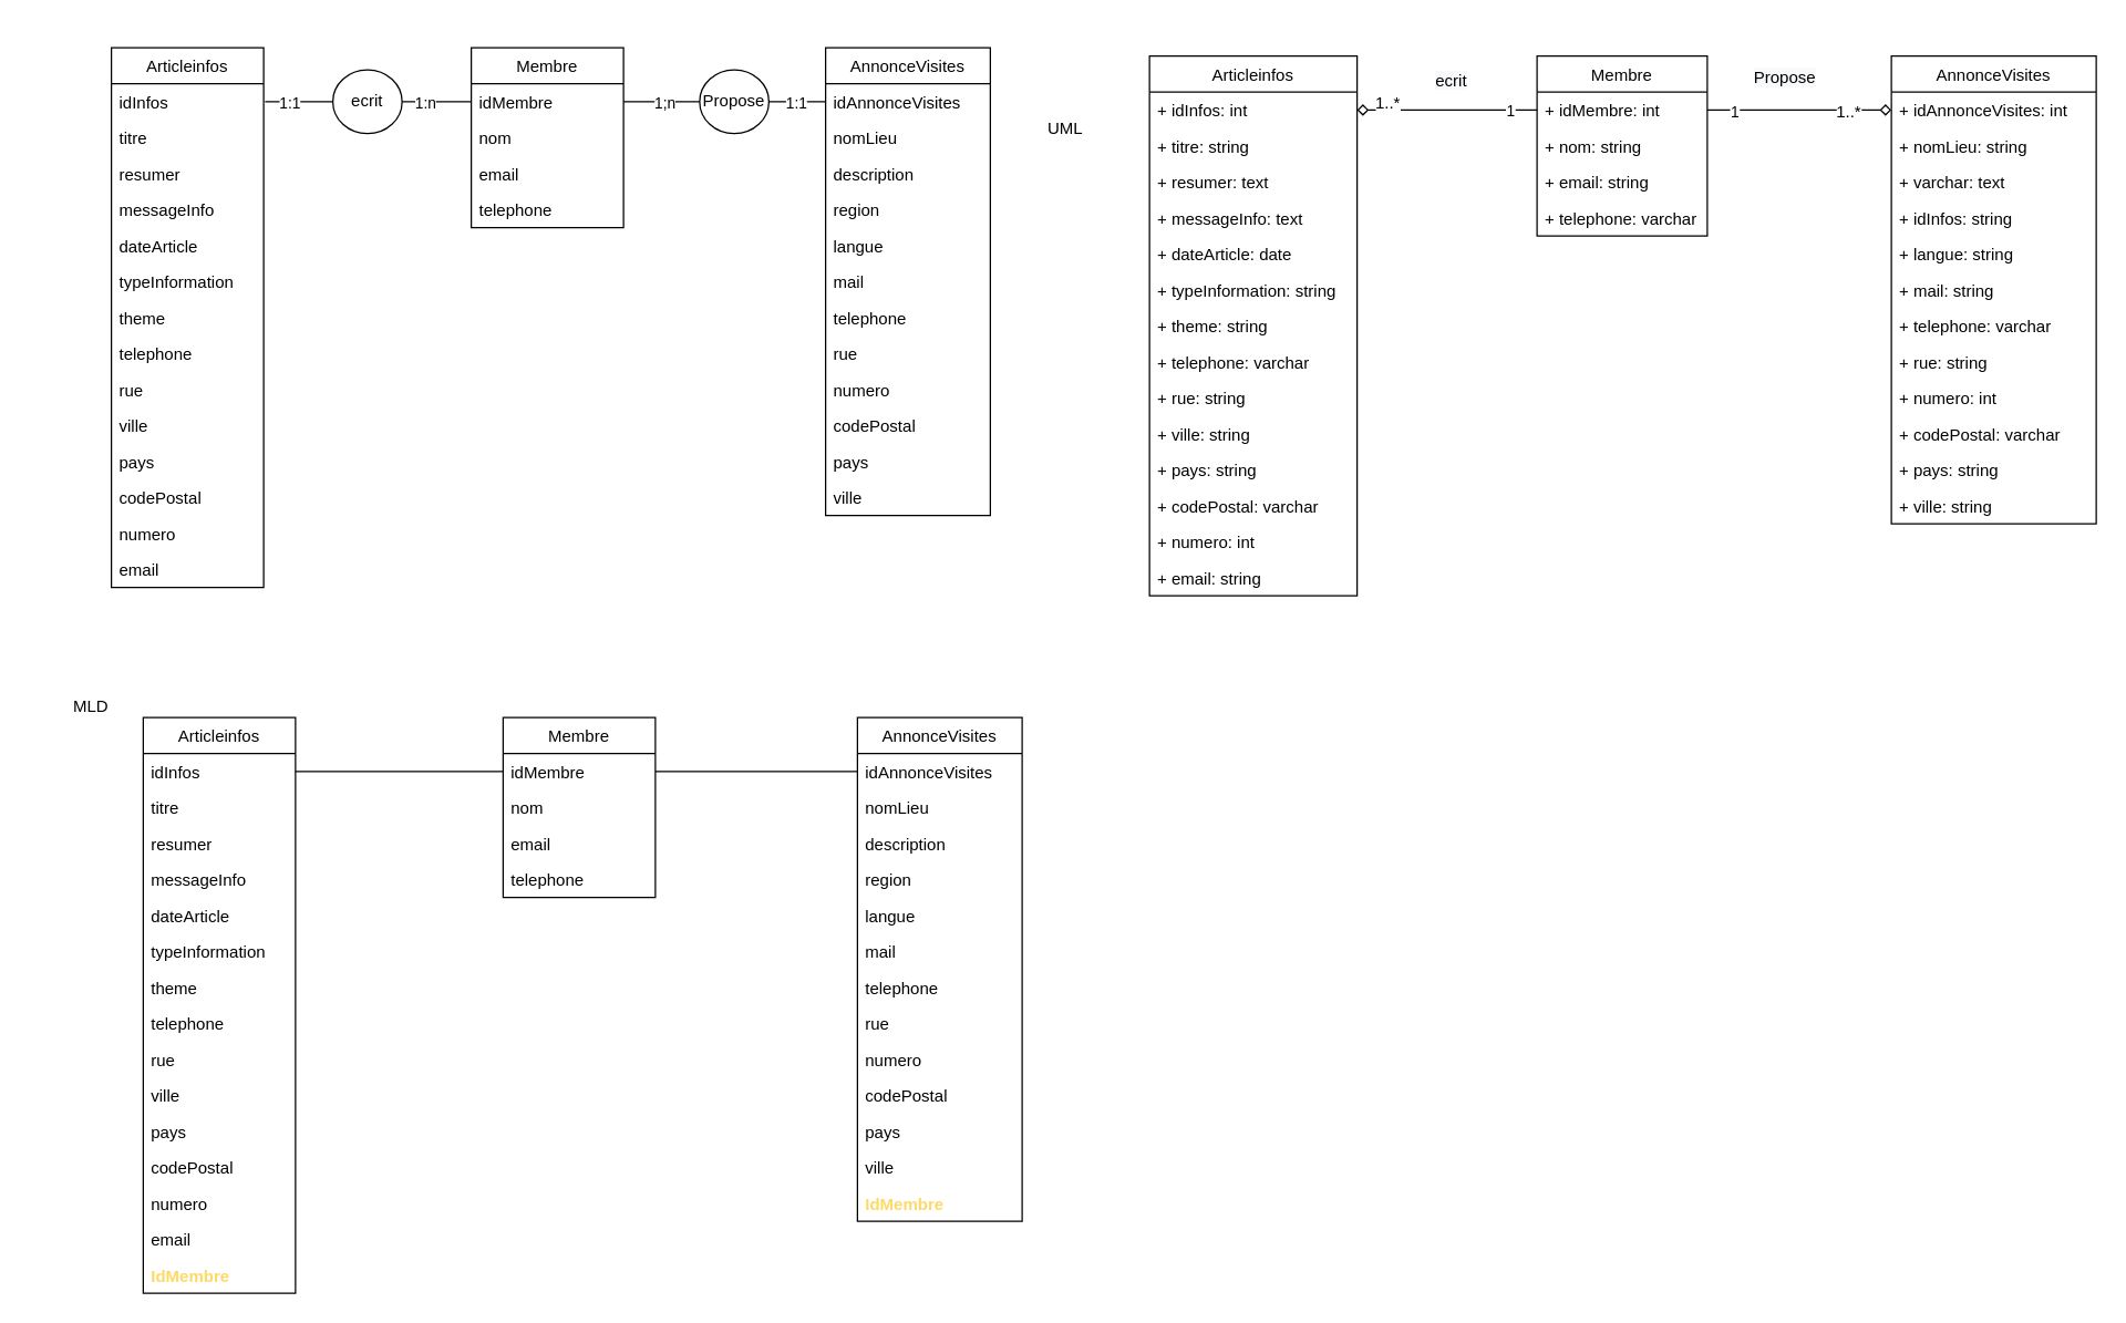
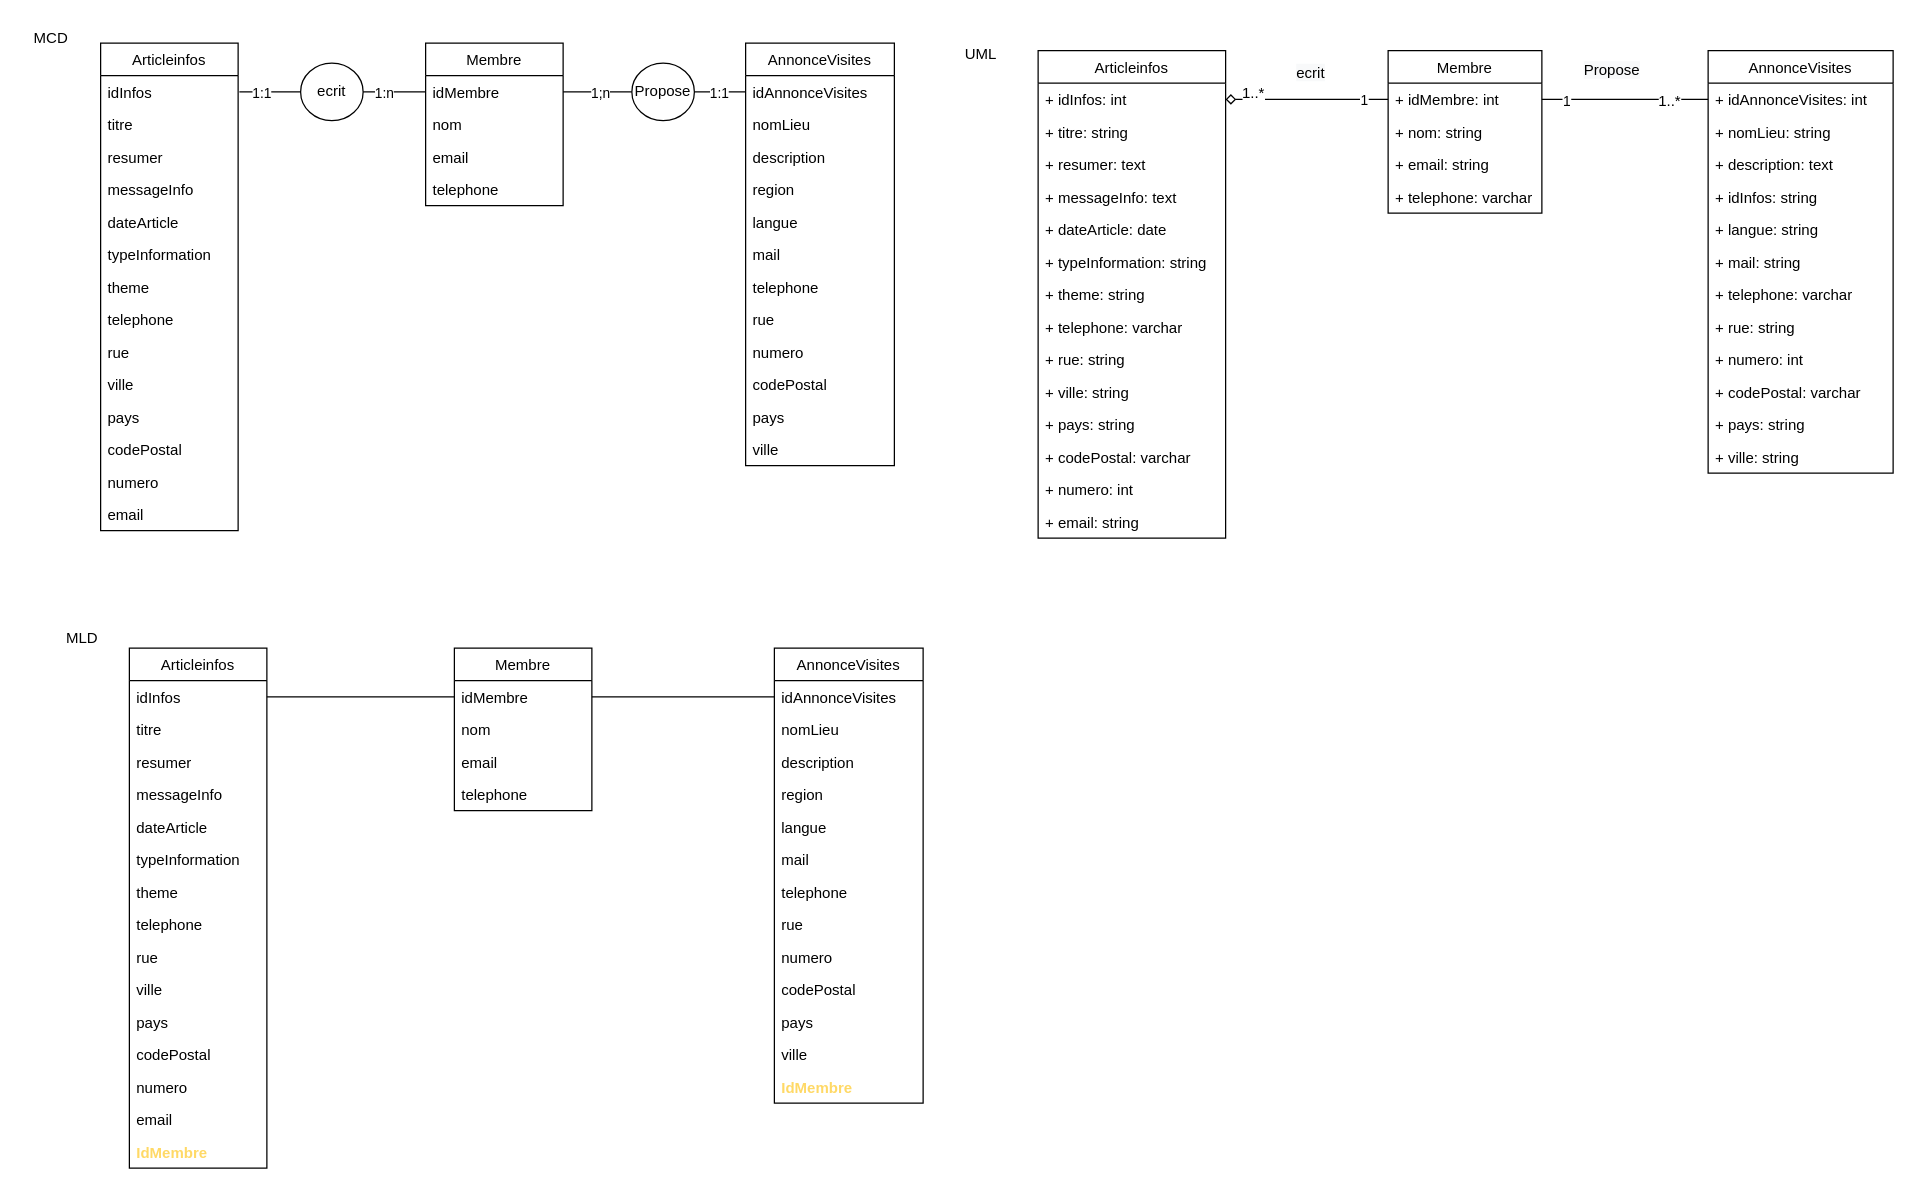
+ <mxCell id="45" value="MCD" style="text;html=1;align=center;verticalAlign=middle;resizable=0;points=[];autosize=1;" vertex="1" parent="1"><mxGeometry x="20" y="20" width="40" height="20" as="geometry" /></mxCell>
- <mxCell id="70" style="edgeStyle=orthogonalEdgeStyle;rounded=0;orthogonalLoop=1;jettySize=auto;html=1;exitX=1;exitY=0.5;exitDx=0;exitDy=0;entryX=0;entryY=0.5;entryDx=0;entryDy=0;endArrow=diamond;endFill=0;" edge="1" parent="1" source="49" target="55"><mxGeometry relative="1" as="geometry"><mxPoint x="1240" y="86" as="sourcePoint" /><mxPoint x="1338" y="86" as="targetPoint" /></mxGeometry></mxCell>
+ <mxCell id="70" style="edgeStyle=orthogonalEdgeStyle;rounded=0;orthogonalLoop=1;jettySize=auto;html=1;exitX=1;exitY=0.5;exitDx=0;exitDy=0;entryX=0;entryY=0.5;entryDx=0;entryDy=0;endArrow=none;endFill=0;" edge="1" parent="1" source="49" target="55"><mxGeometry relative="1" as="geometry"><mxPoint x="1240" y="86" as="sourcePoint" /><mxPoint x="1338" y="86" as="targetPoint" /></mxGeometry></mxCell>
- <mxCell id="47" value="UML" style="text;html=1;align=center;verticalAlign=middle;resizable=0;points=[];autosize=1;" vertex="1" parent="1"><mxGeometry x="749" y="83" width="40" height="20" as="geometry" /></mxCell>
+ <mxCell id="47" value="UML" style="text;html=1;align=center;verticalAlign=middle;resizable=0;points=[];autosize=1;" vertex="1" parent="1"><mxGeometry x="764" y="33" width="40" height="20" as="geometry" /></mxCell>
- <mxCell id="57" value="+ varchar: text" style="text;strokeColor=none;fillColor=none;align=left;verticalAlign=top;spacingLeft=4;spacingRight=4;overflow=hidden;rotatable=0;points=[[0,0.5],[1,0.5]];portConstraint=eastwest;" vertex="1" parent="54"><mxGeometry y="78" width="148" height="26" as="geometry" /></mxCell>
+ <mxCell id="57" value="+ description: text" style="text;strokeColor=none;fillColor=none;align=left;verticalAlign=top;spacingLeft=4;spacingRight=4;overflow=hidden;rotatable=0;points=[[0,0.5],[1,0.5]];portConstraint=eastwest;" vertex="1" parent="54"><mxGeometry y="78" width="148" height="26" as="geometry" /></mxCell>
